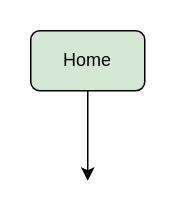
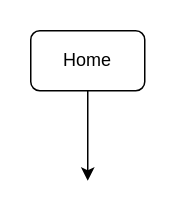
- <mxCell id="3" value="Home" style="rounded=1;whiteSpace=wrap;html=1;fillColor=#d5e8d4;" vertex="1" parent="1"><mxGeometry x="20" y="20" width="76" height="40" as="geometry" /></mxCell>
+ <mxCell id="3" value="Home" style="rounded=1;whiteSpace=wrap;html=1;" vertex="1" parent="1"><mxGeometry x="20" y="20" width="76" height="40" as="geometry" /></mxCell>
